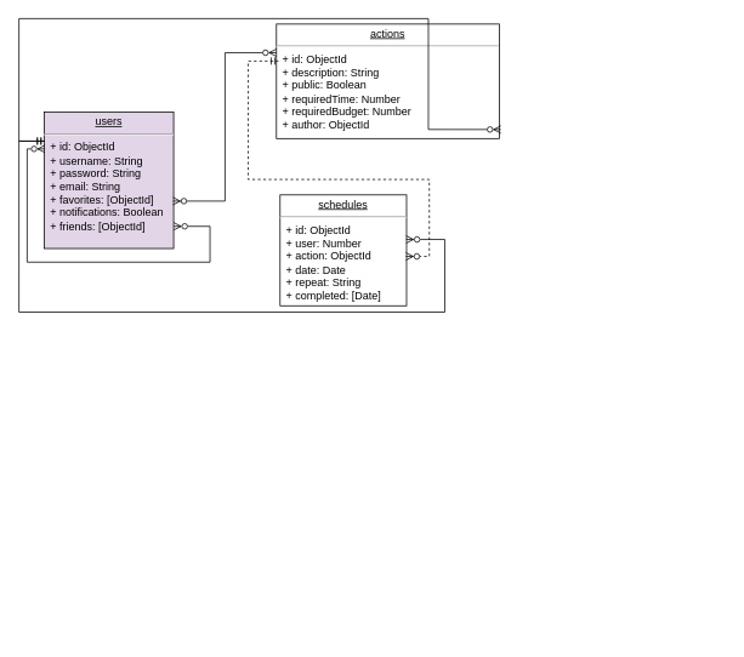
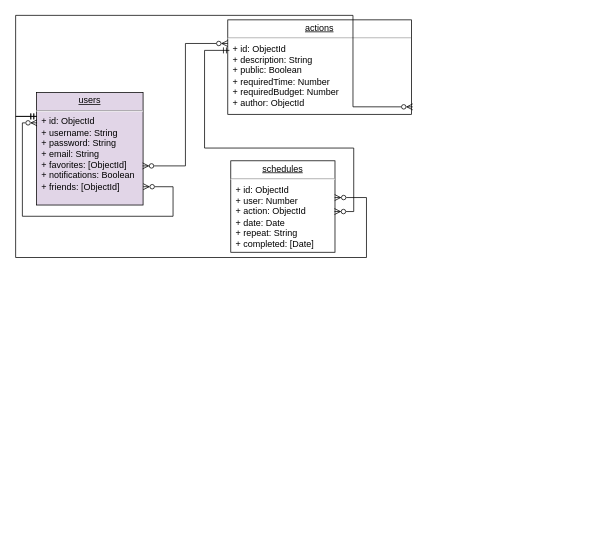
- <mxCell id="23" value="" style="edgeStyle=orthogonalEdgeStyle;fontSize=12;html=1;endArrow=ERzeroToMany;rounded=0;endFill=0;startArrow=ERmandOne;startFill=0;exitX=0.009;exitY=0.323;exitDx=0;exitDy=0;exitPerimeter=0;entryX=0.995;entryY=0.555;entryDx=0;entryDy=0;entryPerimeter=0;dashed=1;" parent="1" source="18" target="19" edge="1"><mxGeometry width="100" height="100" relative="1" as="geometry"><mxPoint x="304" y="75" as="sourcePoint" /><mxPoint x="471" y="310" as="targetPoint" /><Array as="points"><mxPoint x="272" y="67" /><mxPoint x="272" y="197" /><mxPoint x="471" y="197" /><mxPoint x="471" y="282" /></Array></mxGeometry></mxCell>
+ <mxCell id="23" value="" style="edgeStyle=orthogonalEdgeStyle;fontSize=12;html=1;endArrow=ERzeroToMany;rounded=0;endFill=0;startArrow=ERmandOne;startFill=0;exitX=0.009;exitY=0.323;exitDx=0;exitDy=0;exitPerimeter=0;entryX=0.995;entryY=0.555;entryDx=0;entryDy=0;entryPerimeter=0;" parent="1" source="18" target="19" edge="1"><mxGeometry width="100" height="100" relative="1" as="geometry"><mxPoint x="304" y="75" as="sourcePoint" /><mxPoint x="471" y="310" as="targetPoint" /><Array as="points"><mxPoint x="272" y="67" /><mxPoint x="272" y="197" /><mxPoint x="471" y="197" /><mxPoint x="471" y="282" /></Array></mxGeometry></mxCell>
